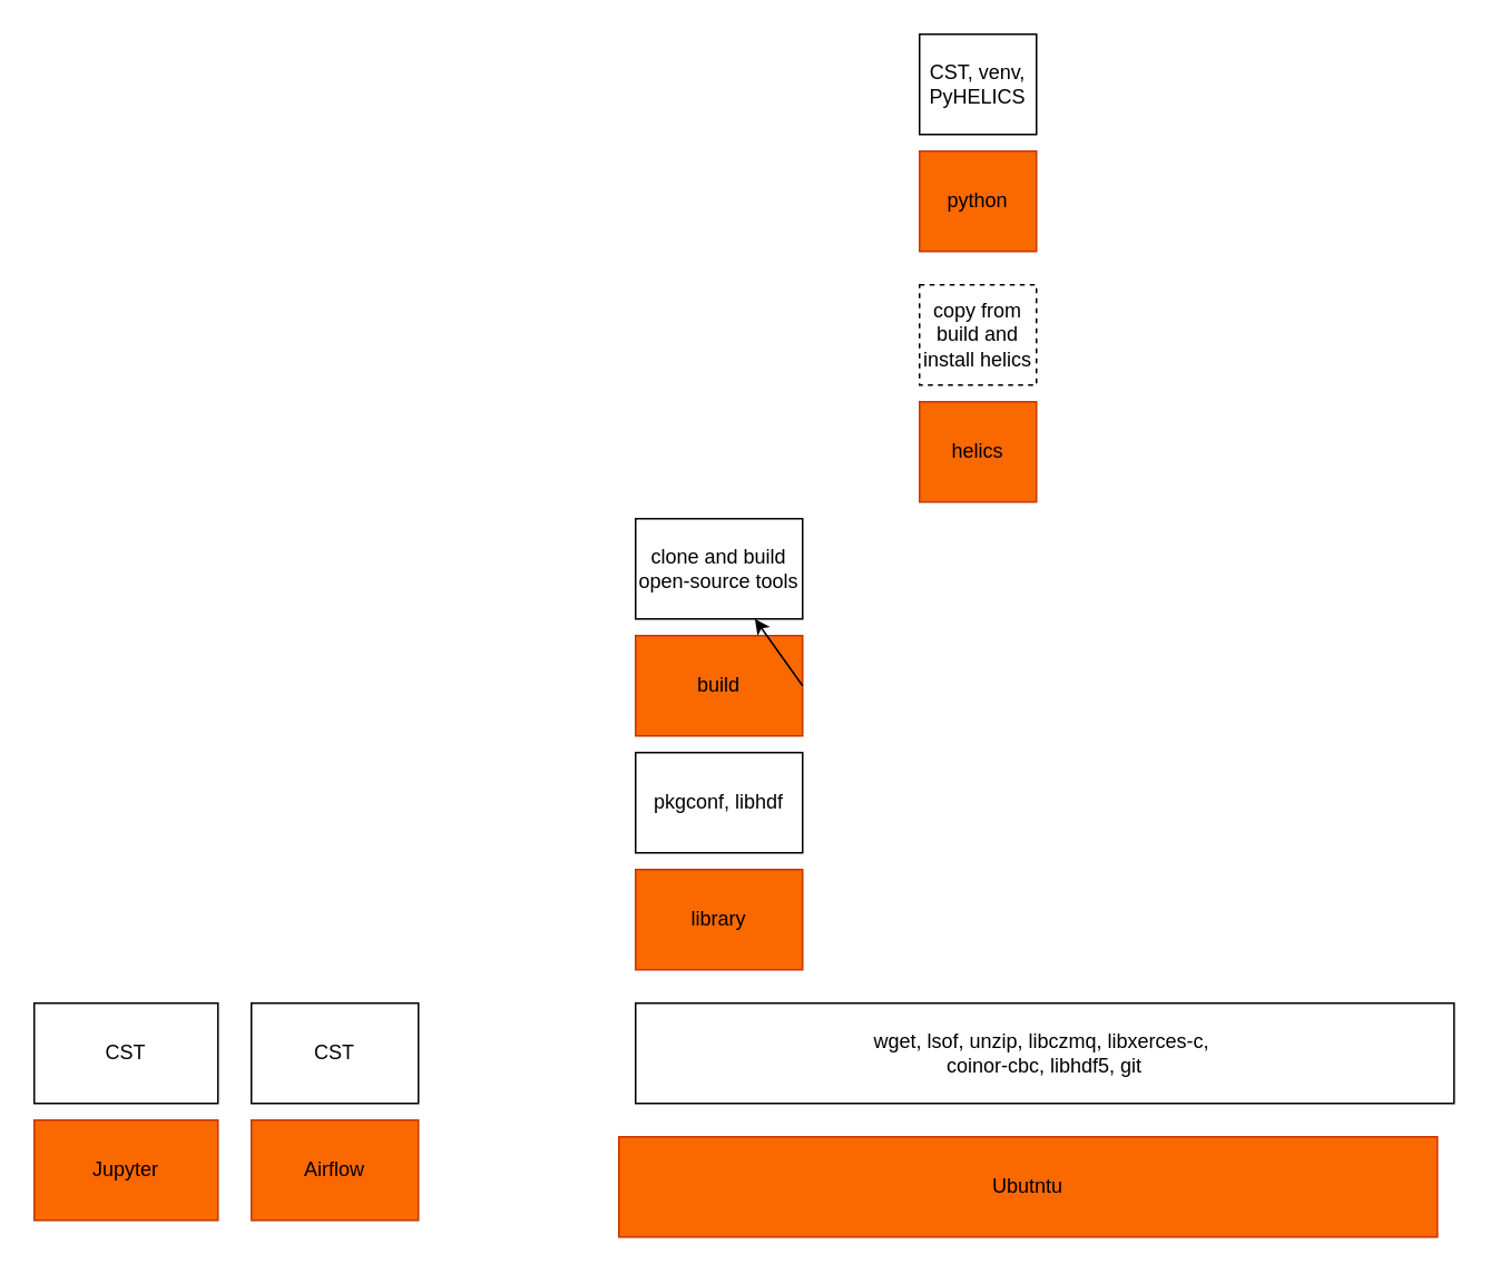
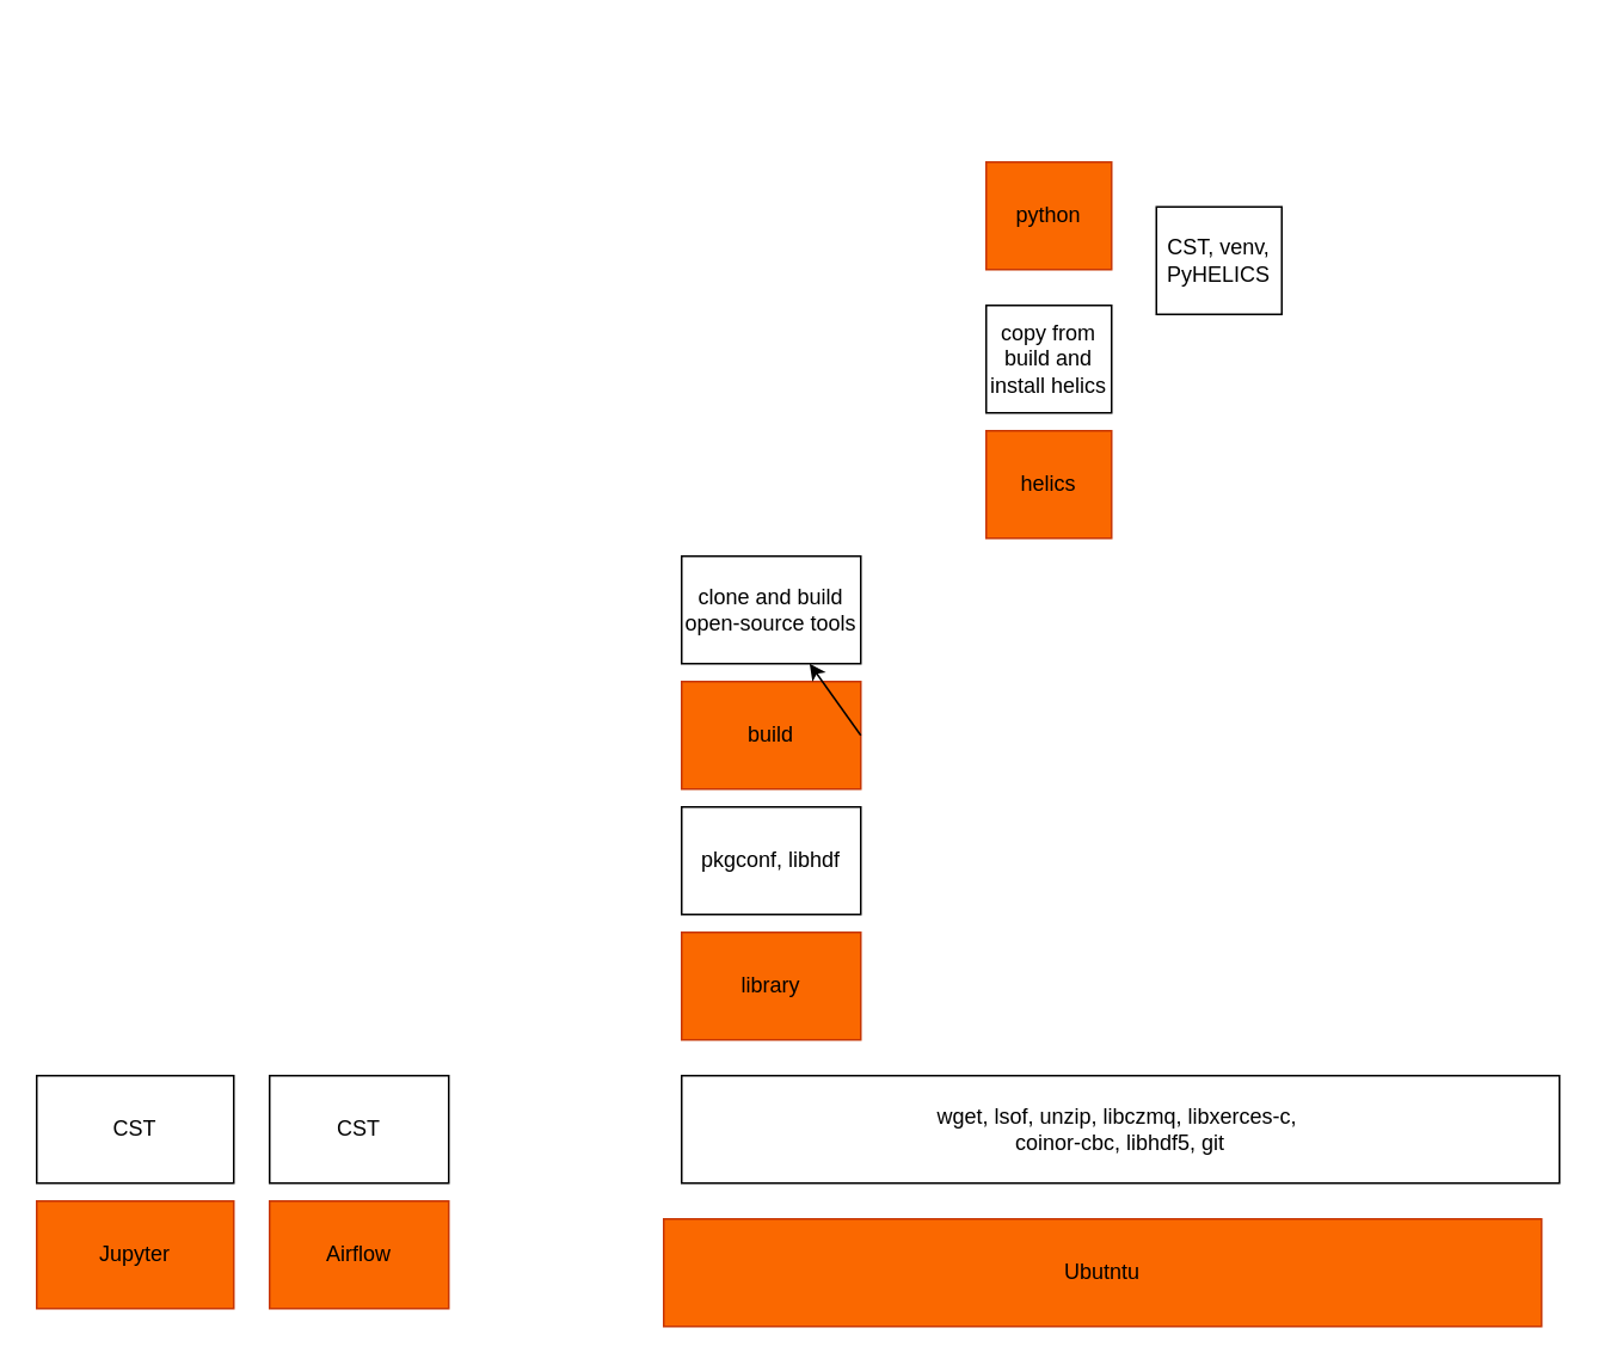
- <mxCell id="16" value="CST, venv, PyHELICS" style="rounded=0;whiteSpace=wrap;html=1;" vertex="1" parent="1"><mxGeometry x="550" y="20" width="70" height="60" as="geometry" /></mxCell>
+ <mxCell id="16" value="CST, venv, PyHELICS" style="rounded=0;whiteSpace=wrap;html=1;" vertex="1" parent="1"><mxGeometry x="645" y="115" width="70" height="60" as="geometry" /></mxCell>
- <mxCell id="13" value="copy from build and install helics" style="rounded=0;whiteSpace=wrap;html=1;dashed=1;" vertex="1" parent="1"><mxGeometry x="550" y="170" width="70" height="60" as="geometry" /></mxCell>
+ <mxCell id="13" value="copy from build and install helics" style="rounded=0;whiteSpace=wrap;html=1;" vertex="1" parent="1"><mxGeometry x="550" y="170" width="70" height="60" as="geometry" /></mxCell>
